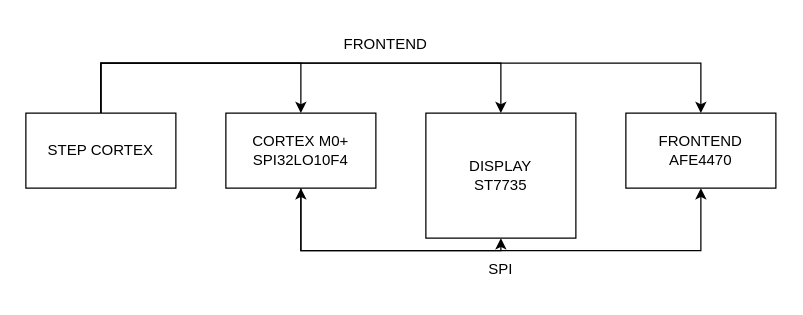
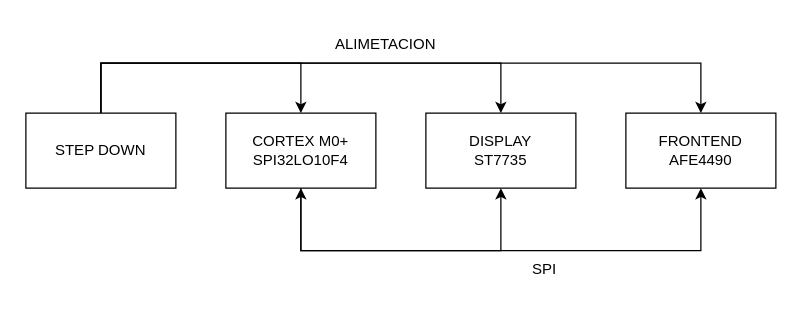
- <mxCell id="12" value="FRONTEND" style="text;html=1;strokeColor=none;fillColor=none;align=center;verticalAlign=middle;whiteSpace=wrap;rounded=0;" vertex="1" parent="1"><mxGeometry x="260" y="20" width="96" height="30" as="geometry" /></mxCell>
+ <mxCell id="12" value="ALIMETACION" style="text;html=1;strokeColor=none;fillColor=none;align=center;verticalAlign=middle;whiteSpace=wrap;rounded=0;" vertex="1" parent="1"><mxGeometry x="260" y="20" width="96" height="30" as="geometry" /></mxCell>
- <mxCell id="8" value="STEP CORTEX" style="rounded=0;whiteSpace=wrap;html=1;" vertex="1" parent="1"><mxGeometry x="20" y="90" width="120" height="60" as="geometry" /></mxCell>
+ <mxCell id="8" value="STEP DOWN" style="rounded=0;whiteSpace=wrap;html=1;" vertex="1" parent="1"><mxGeometry x="20" y="90" width="120" height="60" as="geometry" /></mxCell>
- <mxCell id="10" value="&lt;div&gt;FRONTEND&lt;/div&gt;&lt;div&gt;AFE4470&lt;/div&gt;" style="rounded=0;whiteSpace=wrap;html=1;" vertex="1" parent="1"><mxGeometry x="500" y="90" width="120" height="60" as="geometry" /></mxCell>
+ <mxCell id="10" value="&lt;div&gt;FRONTEND&lt;/div&gt;&lt;div&gt;AFE4490&lt;/div&gt;" style="rounded=0;whiteSpace=wrap;html=1;" vertex="1" parent="1"><mxGeometry x="500" y="90" width="120" height="60" as="geometry" /></mxCell>
- <mxCell id="9" value="&lt;div&gt;DISPLAY&lt;/div&gt;ST7735" style="rounded=0;whiteSpace=wrap;html=1;" vertex="1" parent="1"><mxGeometry x="340" y="90" width="120" height="100" as="geometry" /></mxCell>
+ <mxCell id="9" value="&lt;div&gt;DISPLAY&lt;/div&gt;ST7735" style="rounded=0;whiteSpace=wrap;html=1;" vertex="1" parent="1"><mxGeometry x="340" y="90" width="120" height="60" as="geometry" /></mxCell>
- <mxCell id="11" value="SPI" style="text;html=1;strokeColor=none;fillColor=none;align=center;verticalAlign=middle;whiteSpace=wrap;rounded=0;" vertex="1" parent="1"><mxGeometry x="370" y="200" width="60" height="30" as="geometry" /></mxCell>
+ <mxCell id="11" value="SPI" style="text;html=1;strokeColor=none;fillColor=none;align=center;verticalAlign=middle;whiteSpace=wrap;rounded=0;" vertex="1" parent="1"><mxGeometry x="405" y="200" width="60" height="30" as="geometry" /></mxCell>
